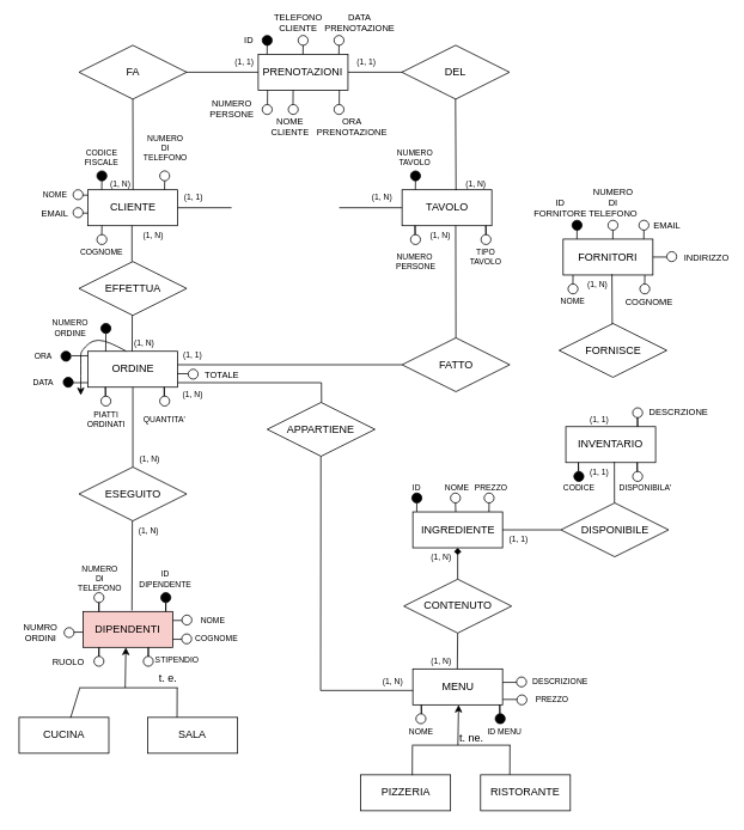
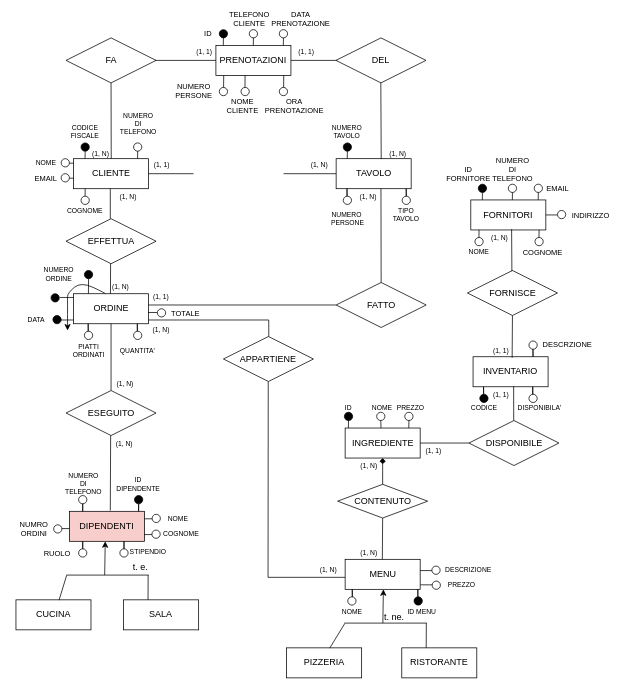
- <mxCell id="51" value="&lt;font style=&quot;font-size: 9px;&quot;&gt;ORA&lt;/font&gt;" style="text;html=1;strokeColor=none;fillColor=none;align=center;verticalAlign=middle;whiteSpace=wrap;rounded=0;fontSize=4;" parent="1" vertex="1"><mxGeometry x="29.5" y="389" width="35.5" height="15" as="geometry" /></mxCell>
+ <mxCell id="204" value="" style="endArrow=none;html=1;rounded=0;fontSize=12;exitX=0.521;exitY=0.035;exitDx=0;exitDy=0;exitPerimeter=0;entryX=0.5;entryY=1;entryDx=0;entryDy=0;" parent="1" source="8" target="169" edge="1"><mxGeometry width="50" height="50" relative="1" as="geometry"><mxPoint x="634.5" y="470" as="sourcePoint" /><mxPoint x="684.5" y="420" as="targetPoint" /></mxGeometry></mxCell>
- <mxCell id="5" value="CONTENUTO" style="shape=rhombus;perimeter=rhombusPerimeter;whiteSpace=wrap;html=1;align=center;" parent="1" vertex="1"><mxGeometry x="449.5" y="645" width="120" height="60" as="geometry" /></mxCell>
+ <mxCell id="5" value="CONTENUTO" style="shape=rhombus;perimeter=rhombusPerimeter;whiteSpace=wrap;html=1;align=center;" parent="1" vertex="1"><mxGeometry x="449.5" y="645" width="120" height="45" as="geometry" /></mxCell>
- <mxCell id="134" value="PIZZERIA" style="whiteSpace=wrap;html=1;align=center;" parent="1" vertex="1"><mxGeometry x="401.5" y="863" width="100" height="40" as="geometry" /></mxCell>
+ <mxCell id="134" value="PIZZERIA" style="whiteSpace=wrap;html=1;align=center;" parent="1" vertex="1"><mxGeometry x="381.5" y="863" width="100" height="40" as="geometry" /></mxCell>
